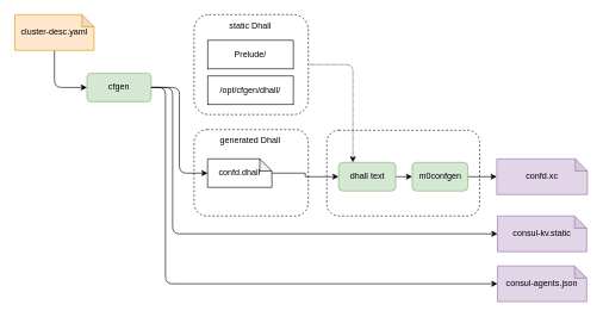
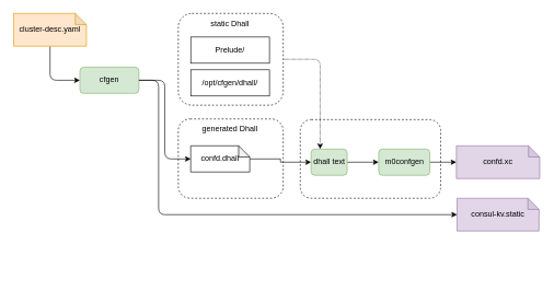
- <mxCell id="10" value="dhall text" style="rounded=1;whiteSpace=wrap;html=1;fillColor=#D5E8D4;strokeColor=#82B366;" parent="1" vertex="1"><mxGeometry x="473.5" y="227" width="80" height="40" as="geometry" /></mxCell>
+ <mxCell id="10" value="dhall text" style="rounded=1;whiteSpace=wrap;html=1;fillColor=#D5E8D4;strokeColor=#82B366;" parent="1" vertex="1"><mxGeometry x="473.5" y="227" width="55" height="40" as="geometry" /></mxCell>
- <mxCell id="13" style="edgeStyle=orthogonalEdgeStyle;rounded=1;orthogonalLoop=1;jettySize=auto;html=1;exitX=1;exitY=0.5;exitDx=0;exitDy=0;entryX=0;entryY=0.5;entryDx=0;entryDy=0;entryPerimeter=0;startArrow=none;startFill=0;endArrow=classic;endFill=1;" parent="1" source="14" target="20" edge="1"><mxGeometry relative="1" as="geometry"><Array as="points"><mxPoint x="231" y="122" /><mxPoint x="231" y="397" /></Array></mxGeometry></mxCell>
- <mxCell id="20" value="consul-agents.json" style="shape=note;whiteSpace=wrap;html=1;backgroundOutline=1;darkOpacity=0.05;size=17;fillColor=#e1d5e7;strokeColor=#9673a6;" parent="1" vertex="1"><mxGeometry x="696" y="372" width="125" height="50" as="geometry" /></mxCell>
